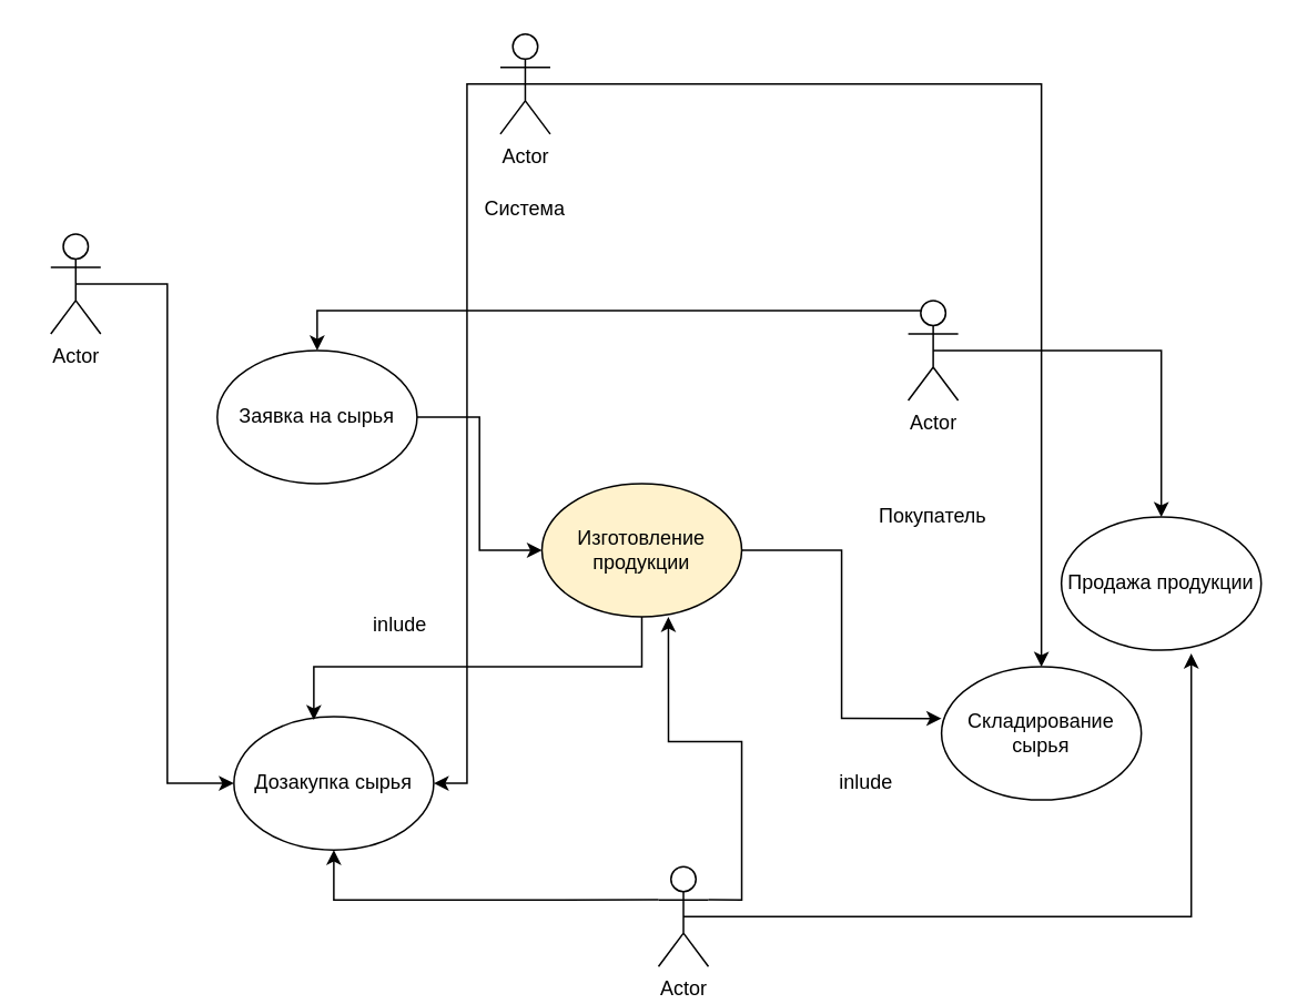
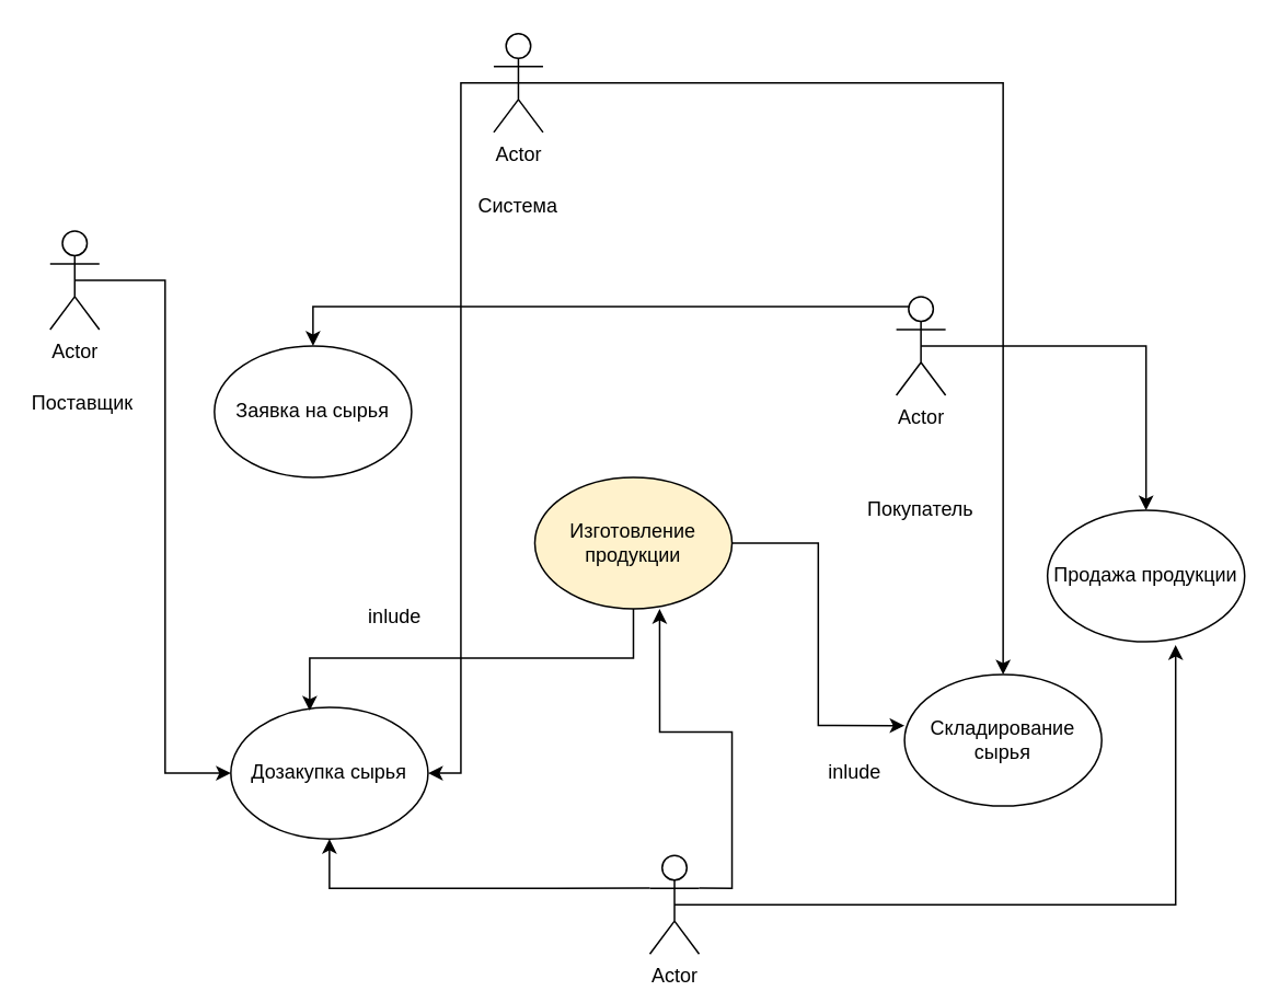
+ <mxCell id="11" value="Поставщик" style="text;html=1;strokeColor=none;fillColor=none;align=center;verticalAlign=middle;whiteSpace=wrap;rounded=0;" vertex="1" parent="1"><mxGeometry x="20" y="230" width="60" height="30" as="geometry" /></mxCell>
- <mxCell id="13" style="edgeStyle=orthogonalEdgeStyle;rounded=0;orthogonalLoop=1;jettySize=auto;html=1;exitX=1;exitY=0.5;exitDx=0;exitDy=0;" edge="1" parent="1" source="14" target="22"><mxGeometry relative="1" as="geometry" /></mxCell>
- <mxCell id="23" value="Складирование сырья" style="ellipse;whiteSpace=wrap;html=1;" vertex="1" parent="1"><mxGeometry x="565" y="400" width="120" height="80" as="geometry" /></mxCell>
+ <mxCell id="23" value="Складирование сырья" style="ellipse;whiteSpace=wrap;html=1;" vertex="1" parent="1"><mxGeometry x="550" y="410" width="120" height="80" as="geometry" /></mxCell>
